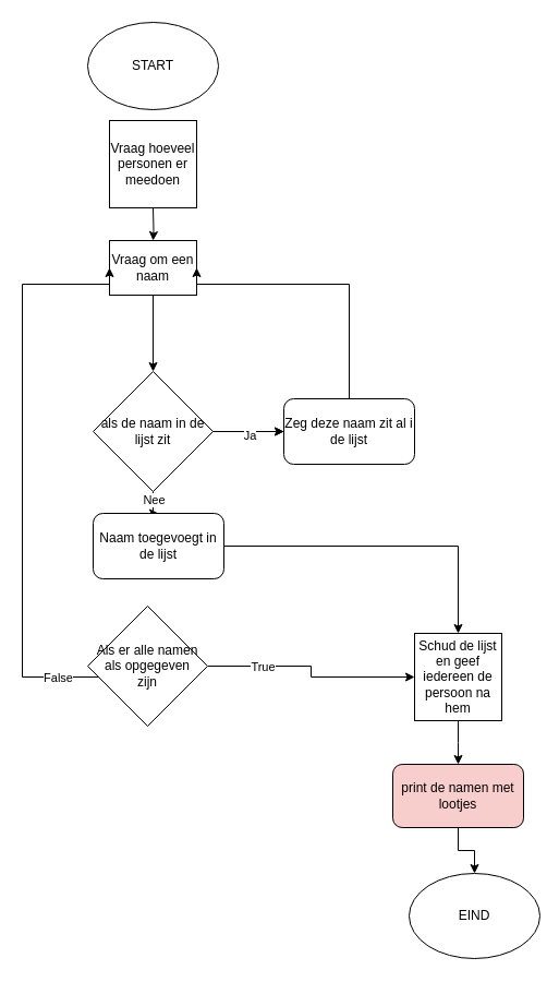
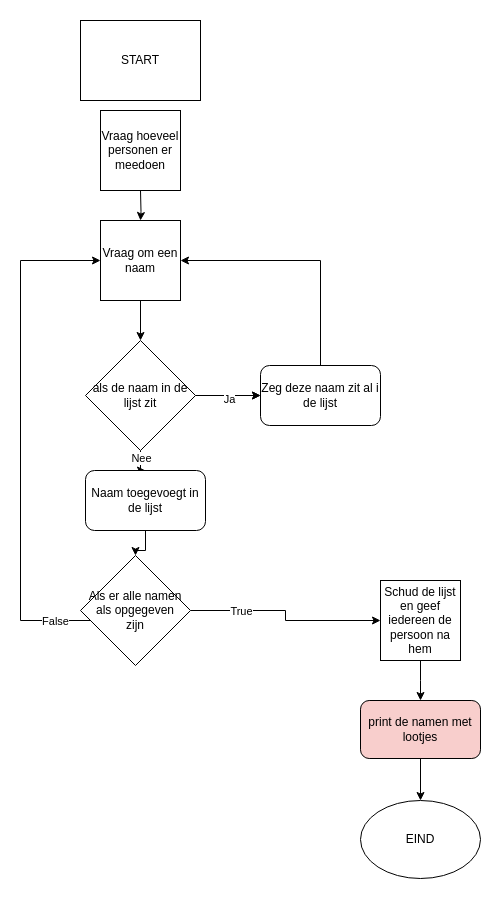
- <mxCell id="3" value="START" style="ellipse;whiteSpace=wrap;html=1;" vertex="1" parent="1"><mxGeometry x="80" width="120" height="80" as="geometry" y="20" /></mxCell>
+ <mxCell id="3" value="START" style="whiteSpace=wrap;html=1;rounded=0;" vertex="1" parent="1"><mxGeometry x="80" width="120" height="80" as="geometry" y="20" /></mxCell>
- <mxCell id="5" value="Vraag om een naam" style="whiteSpace=wrap;html=1;aspect=fixed;" vertex="1" parent="1"><mxGeometry x="100" y="220" width="80" height="50" as="geometry" /></mxCell>
+ <mxCell id="5" value="Vraag om een naam" style="whiteSpace=wrap;html=1;aspect=fixed;" vertex="1" parent="1"><mxGeometry x="100" y="220" width="80" height="80" as="geometry" /></mxCell>
- <mxCell id="15" style="edgeStyle=orthogonalEdgeStyle;rounded=0;orthogonalLoop=1;jettySize=auto;html=1;" edge="1" parent="1" source="16" target="23"><mxGeometry relative="1" as="geometry" /></mxCell>
+ <mxCell id="15" style="edgeStyle=orthogonalEdgeStyle;rounded=0;orthogonalLoop=1;jettySize=auto;html=1;" edge="1" parent="1" source="16" target="21"><mxGeometry relative="1" as="geometry" /></mxCell>
- <mxCell id="25" value="EIND" style="ellipse;whiteSpace=wrap;html=1;" vertex="1" parent="1"><mxGeometry x="375" y="800" width="120" height="78" as="geometry" /></mxCell>
+ <mxCell id="25" value="EIND" style="ellipse;whiteSpace=wrap;html=1;" vertex="1" parent="1"><mxGeometry x="360" y="800" width="120" height="78" as="geometry" /></mxCell>
